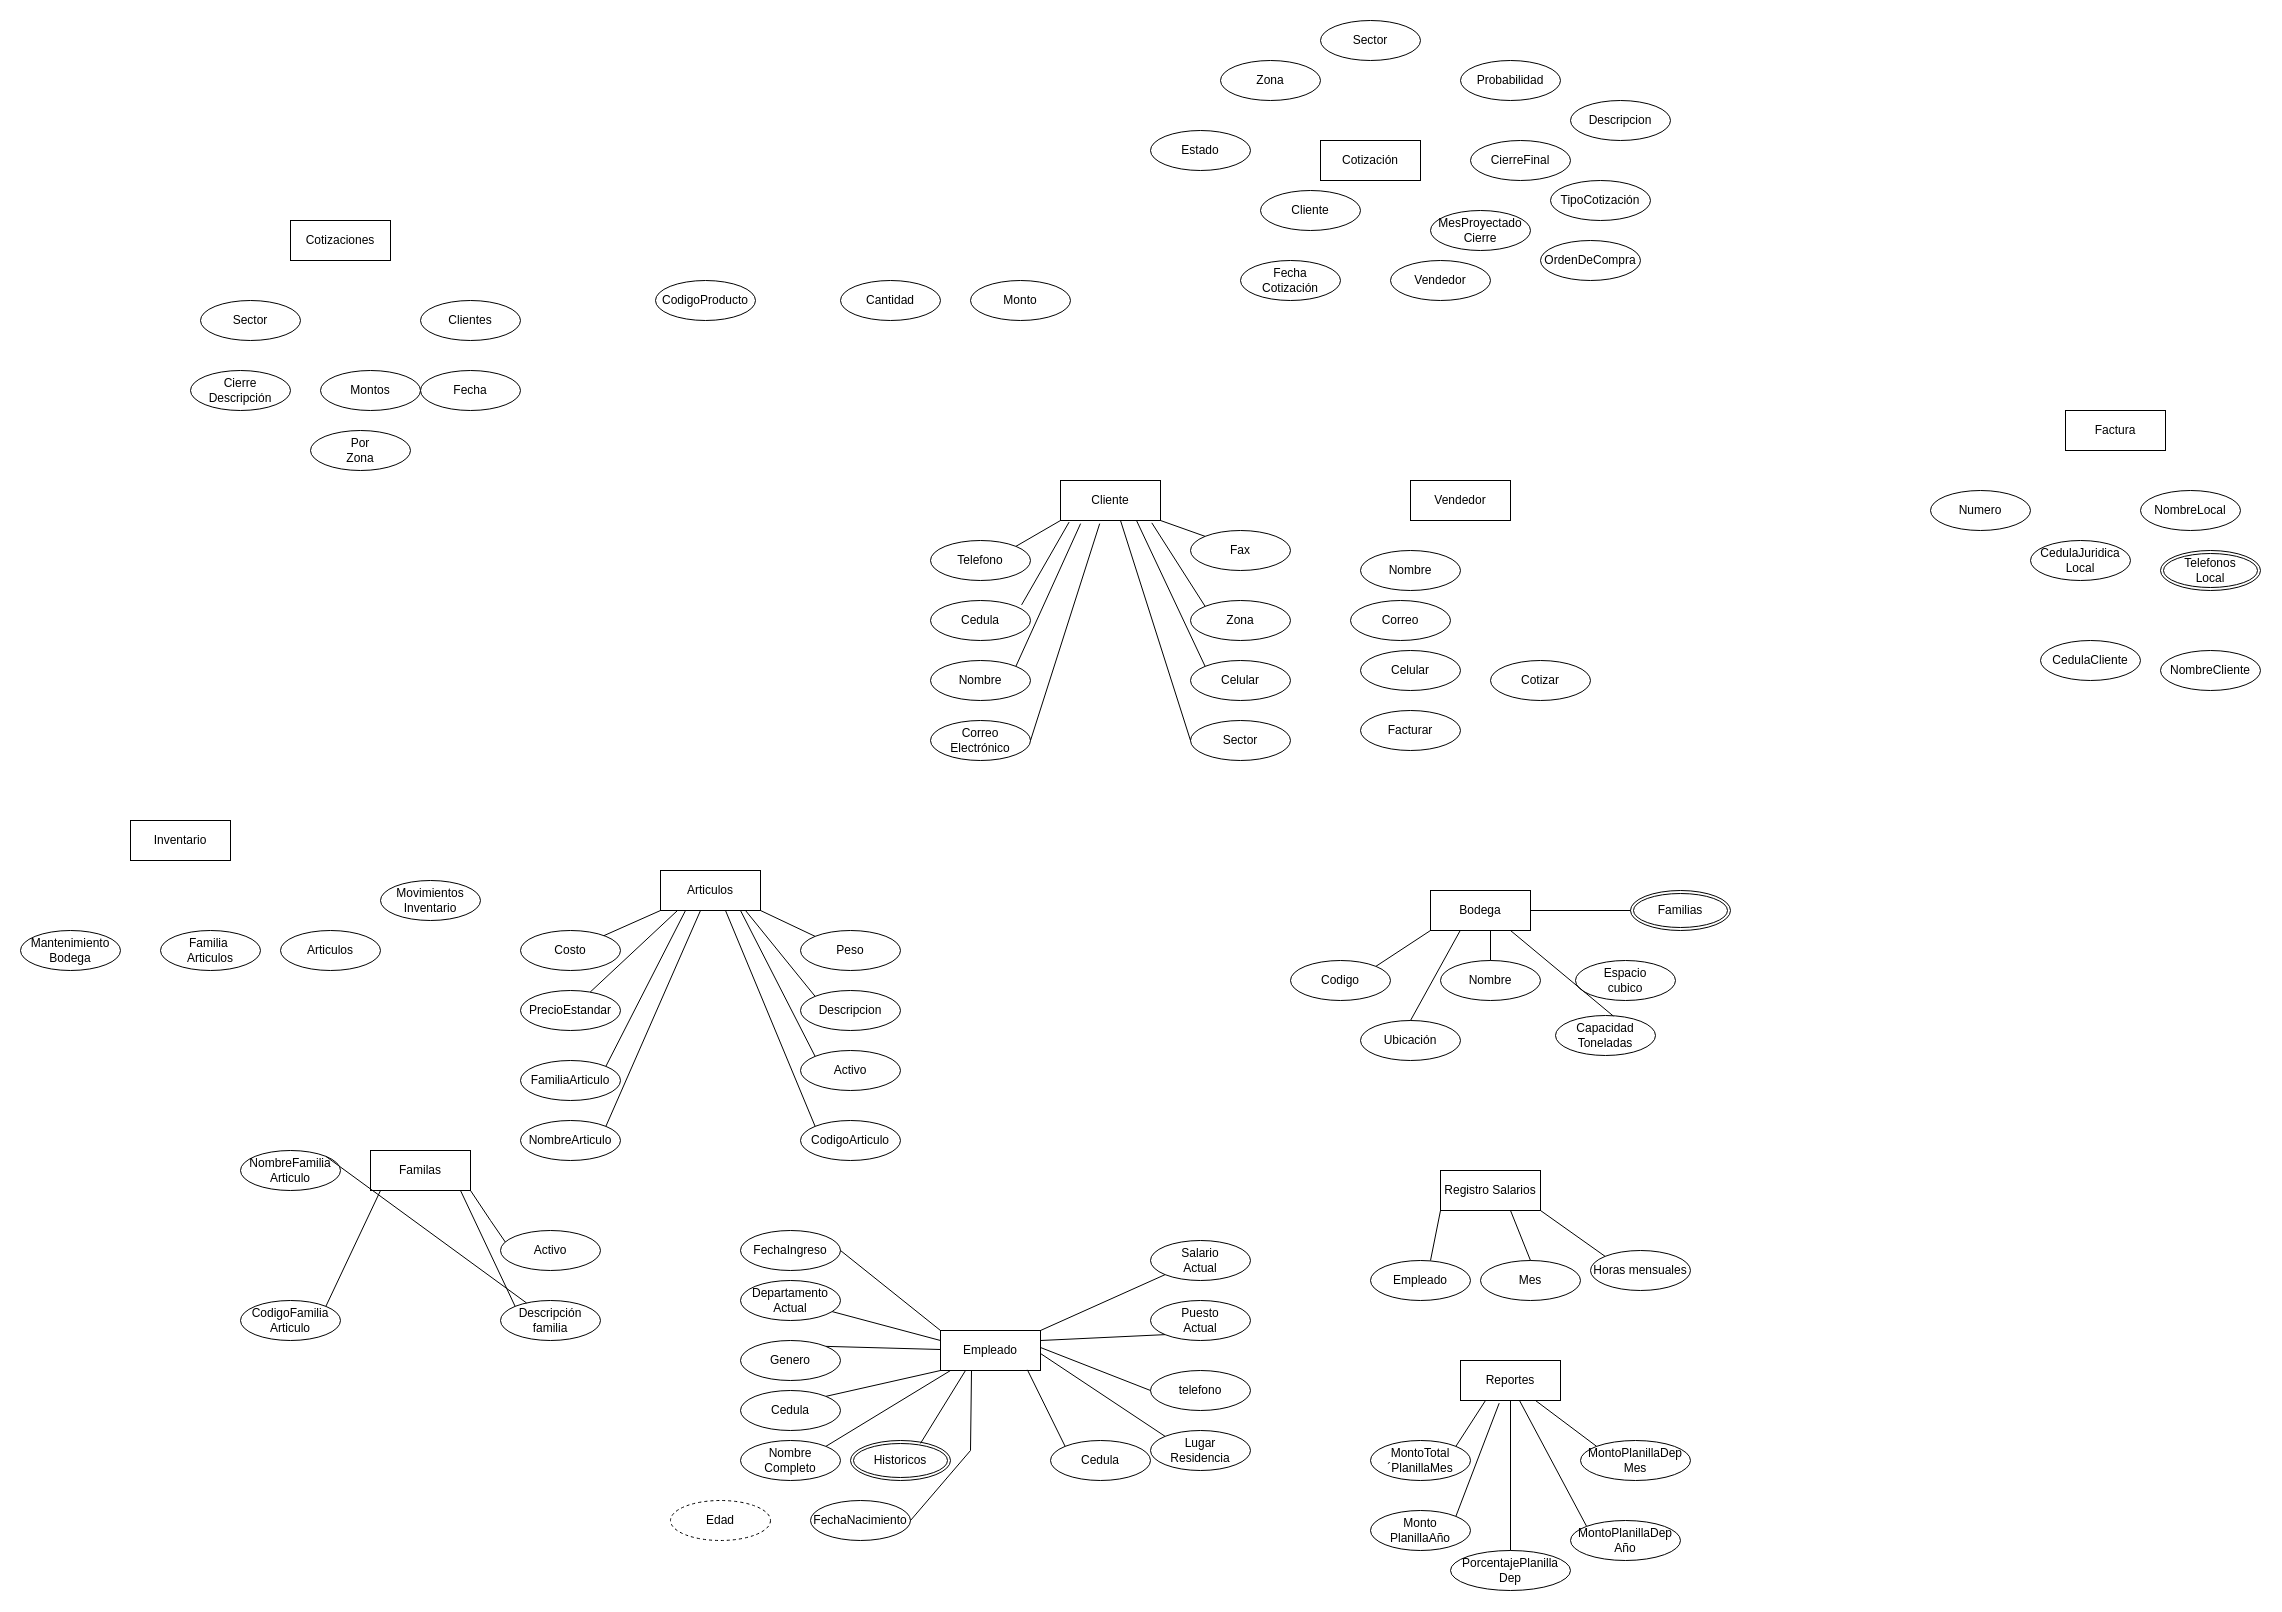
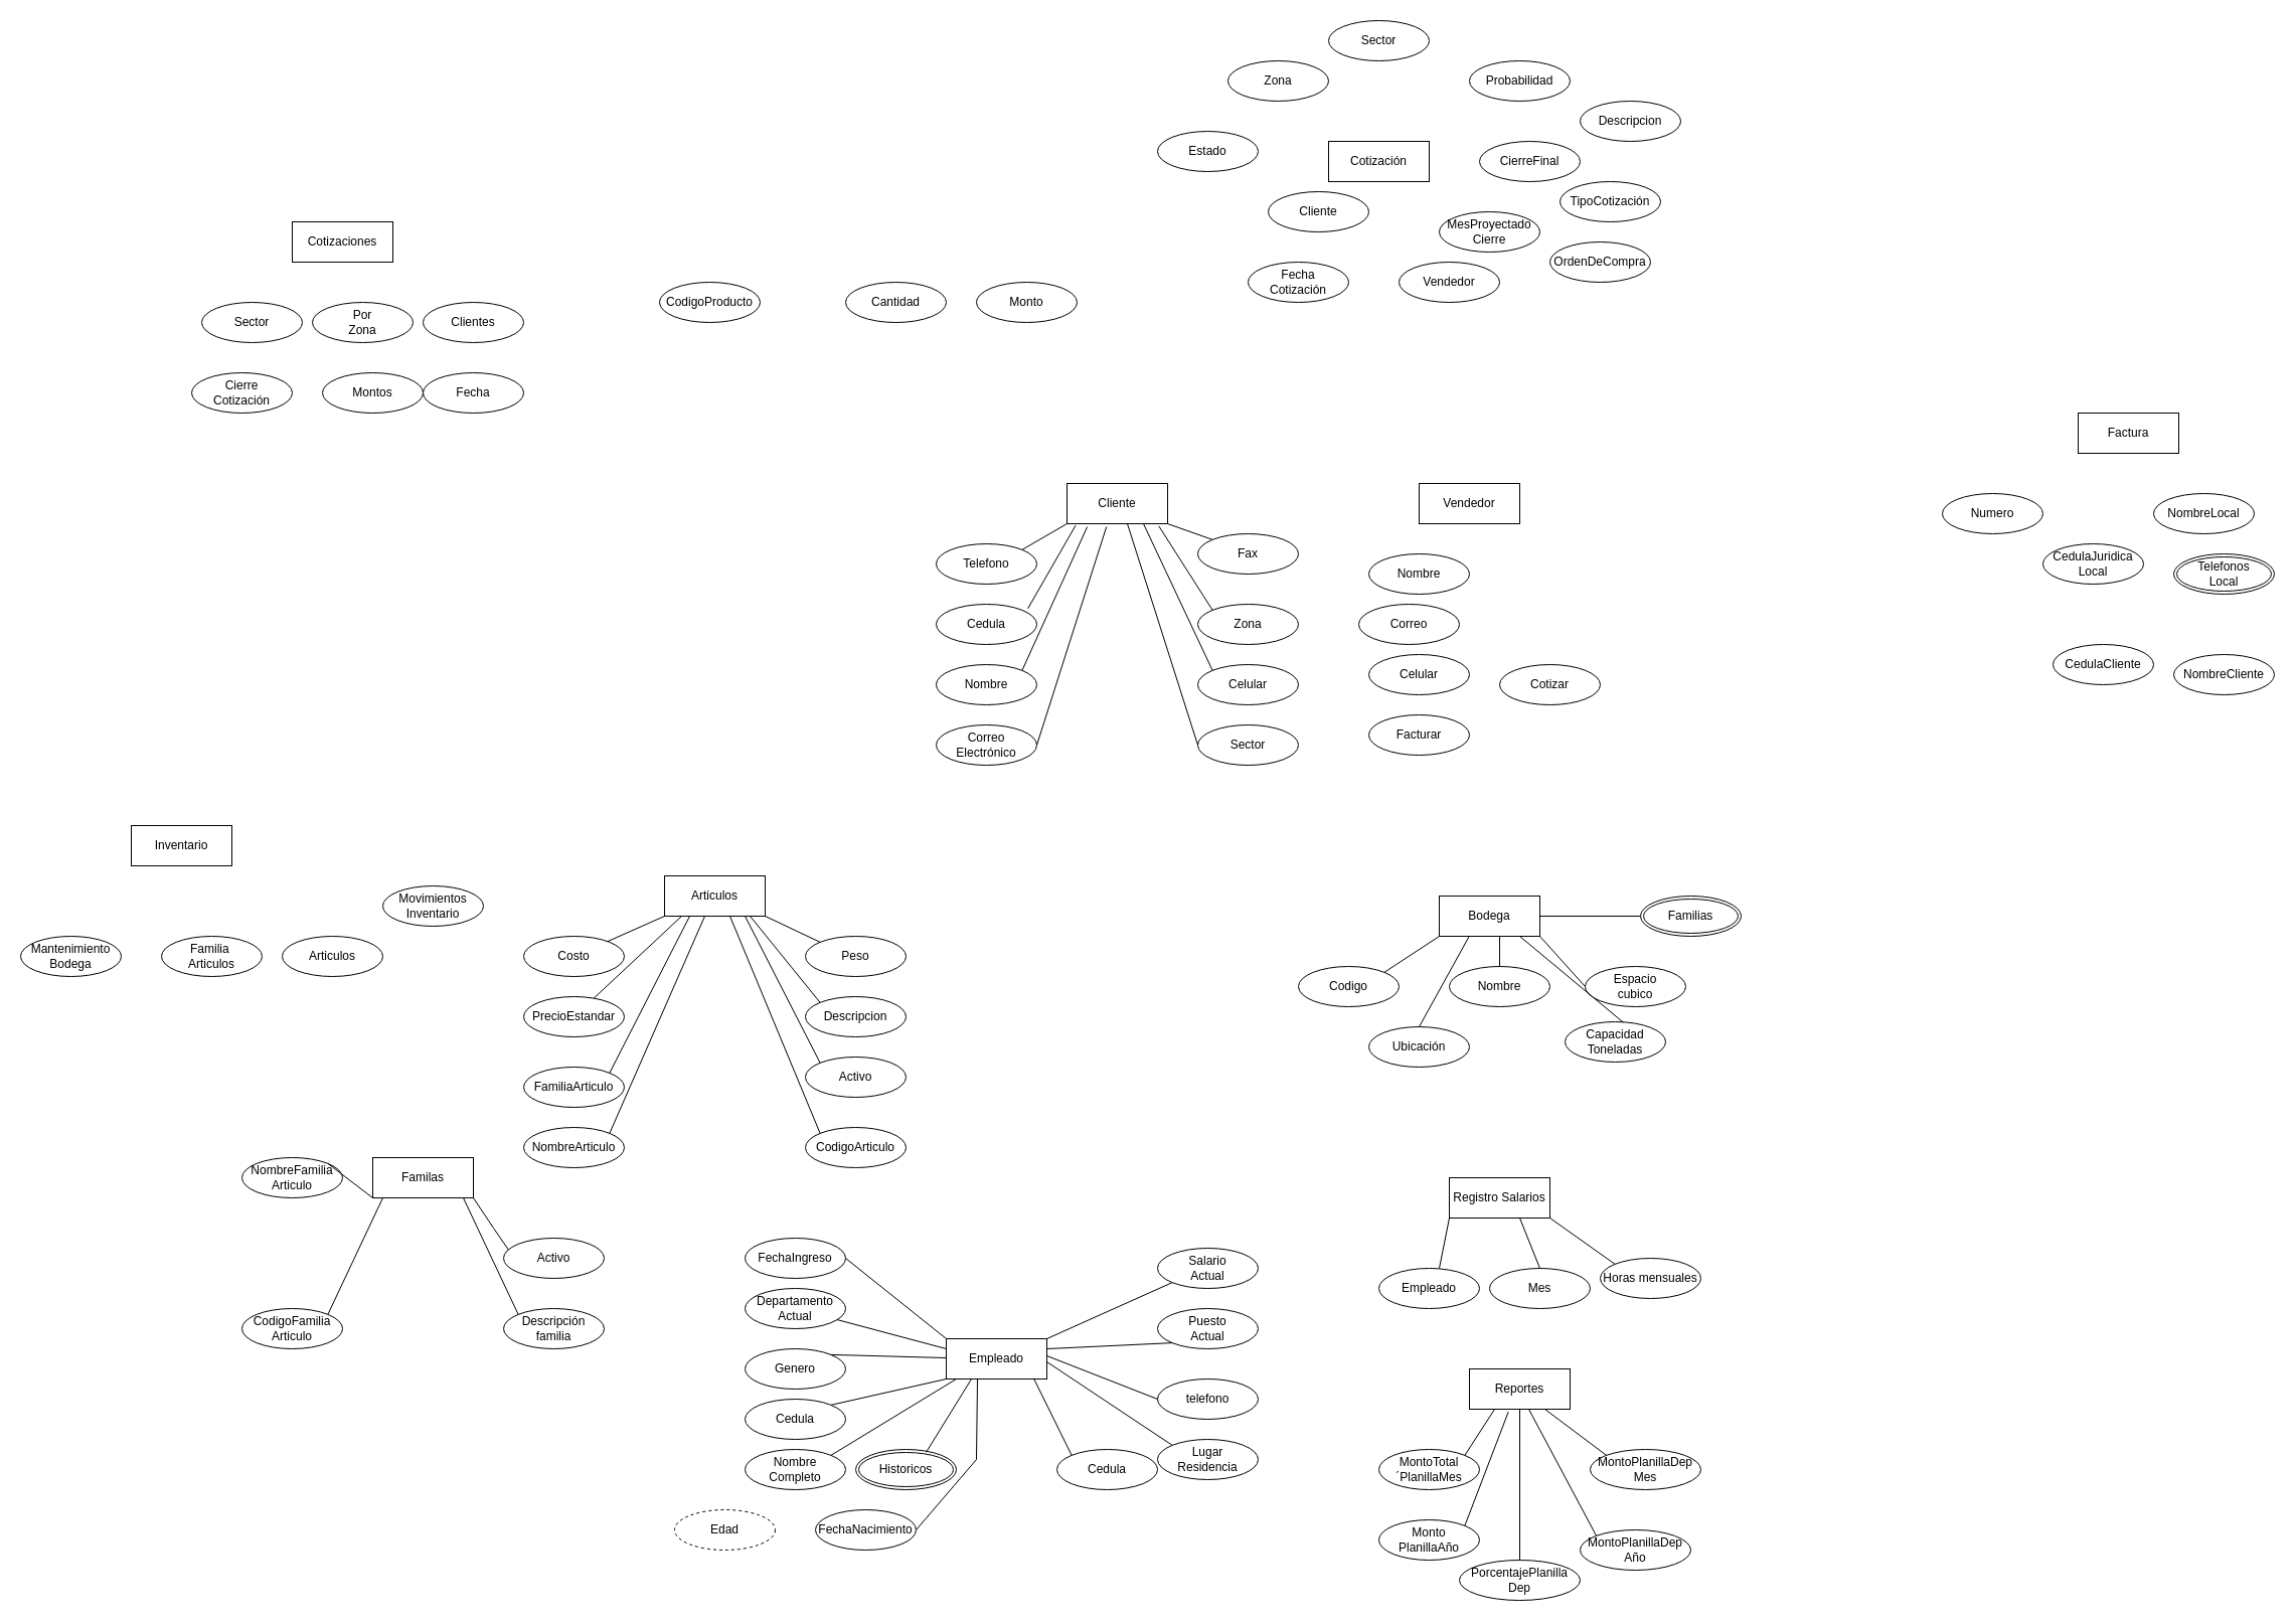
- <mxCell id="135" value="Cierre&lt;div&gt;Descripción&lt;/div&gt;" style="ellipse;whiteSpace=wrap;html=1;align=center;" vertex="1" parent="1"><mxGeometry x="190" y="370" width="100" height="40" as="geometry" /></mxCell>
+ <mxCell id="135" value="Cierre&lt;div&gt;Cotización&lt;/div&gt;" style="ellipse;whiteSpace=wrap;html=1;align=center;" vertex="1" parent="1"><mxGeometry x="190" y="370" width="100" height="40" as="geometry" /></mxCell>
- <mxCell id="131" value="Por&lt;div&gt;Zona&lt;/div&gt;" style="ellipse;whiteSpace=wrap;html=1;align=center;" vertex="1" parent="1"><mxGeometry x="310" y="430" width="100" height="40" as="geometry" /></mxCell>
+ <mxCell id="131" value="Por&lt;div&gt;Zona&lt;/div&gt;" style="ellipse;whiteSpace=wrap;html=1;align=center;" vertex="1" parent="1"><mxGeometry x="310" y="300" width="100" height="40" as="geometry" /></mxCell>
+ <mxCell id="78" value="" style="endArrow=none;html=1;rounded=0;entryX=0;entryY=0.5;entryDx=0;entryDy=0;exitX=1;exitY=1;exitDx=0;exitDy=0;" edge="1" parent="1" source="72" target="77"><mxGeometry relative="1" as="geometry"><mxPoint x="1525" y="930" as="sourcePoint" /><mxPoint x="1590" y="976" as="targetPoint" /></mxGeometry></mxCell>
- <mxCell id="51" value="" style="endArrow=none;html=1;rounded=0;exitX=1;exitY=0;exitDx=0;exitDy=0;" parent="1" source="47" target="50" edge="1"><mxGeometry relative="1" as="geometry"><mxPoint x="350" y="1220" as="sourcePoint" /><mxPoint x="450" y="1300" as="targetPoint" /></mxGeometry></mxCell>
+ <mxCell id="51" value="" style="endArrow=none;html=1;rounded=0;entryX=0;entryY=1;entryDx=0;entryDy=0;exitX=1;exitY=0;exitDx=0;exitDy=0;" parent="1" source="47" target="46" edge="1"><mxGeometry relative="1" as="geometry"><mxPoint x="350" y="1220" as="sourcePoint" /><mxPoint x="450" y="1300" as="targetPoint" /></mxGeometry></mxCell>
